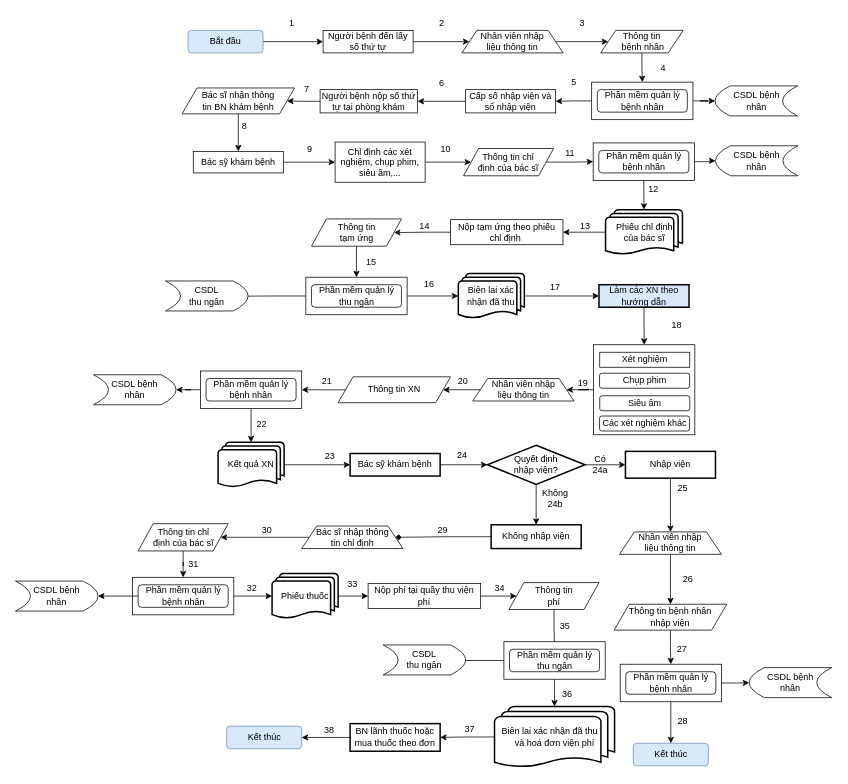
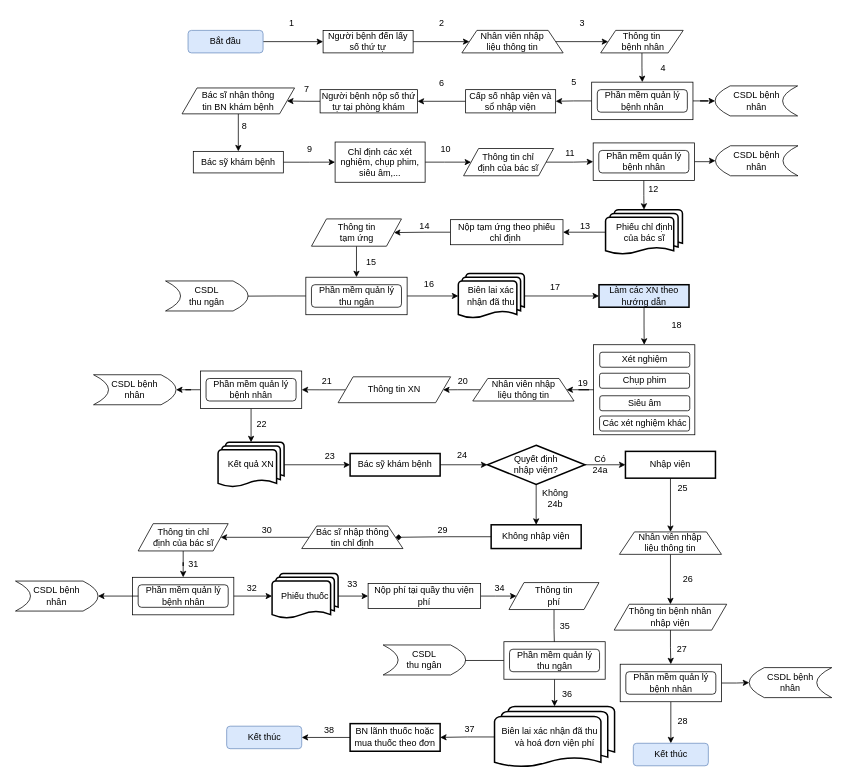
- <mxCell id="138" value="Xét nghiệm" style="whiteSpace=wrap;html=1;rounded=0;" vertex="1" parent="136"><mxGeometry x="8.25" y="10" width="120" height="20" as="geometry" /></mxCell>
+ <mxCell id="138" value="Xét nghiệm" style="rounded=1;whiteSpace=wrap;html=1;" vertex="1" parent="136"><mxGeometry x="8.25" y="10" width="120" height="20" as="geometry" /></mxCell>
